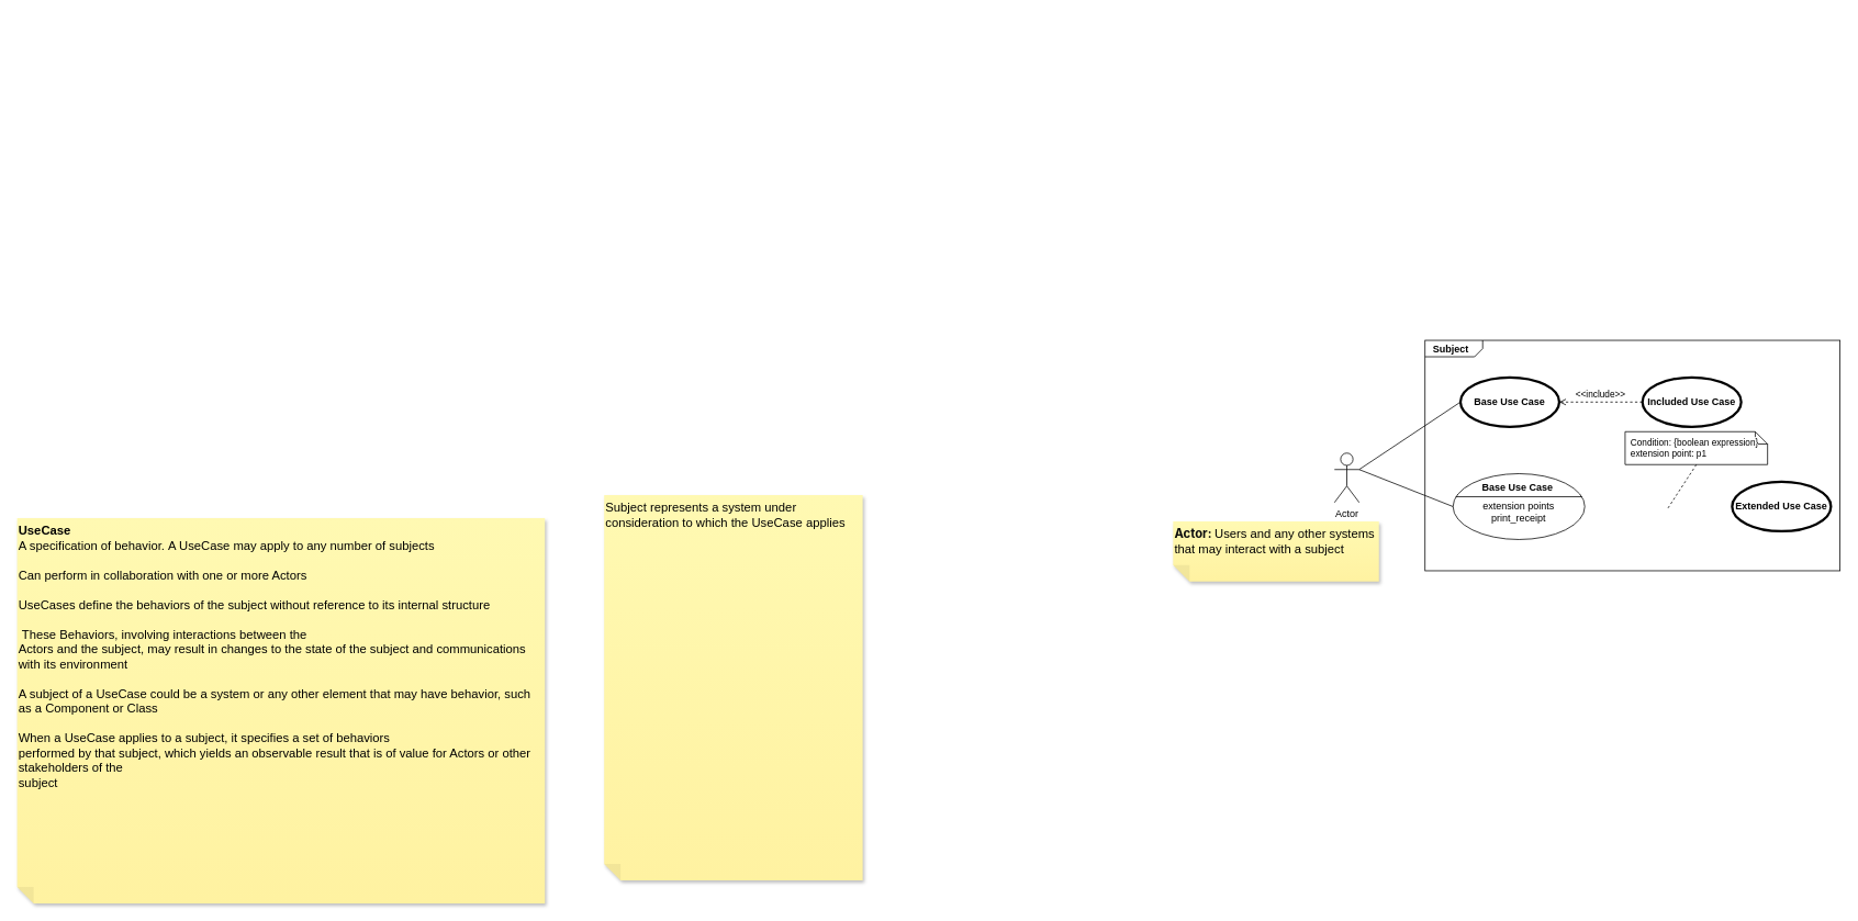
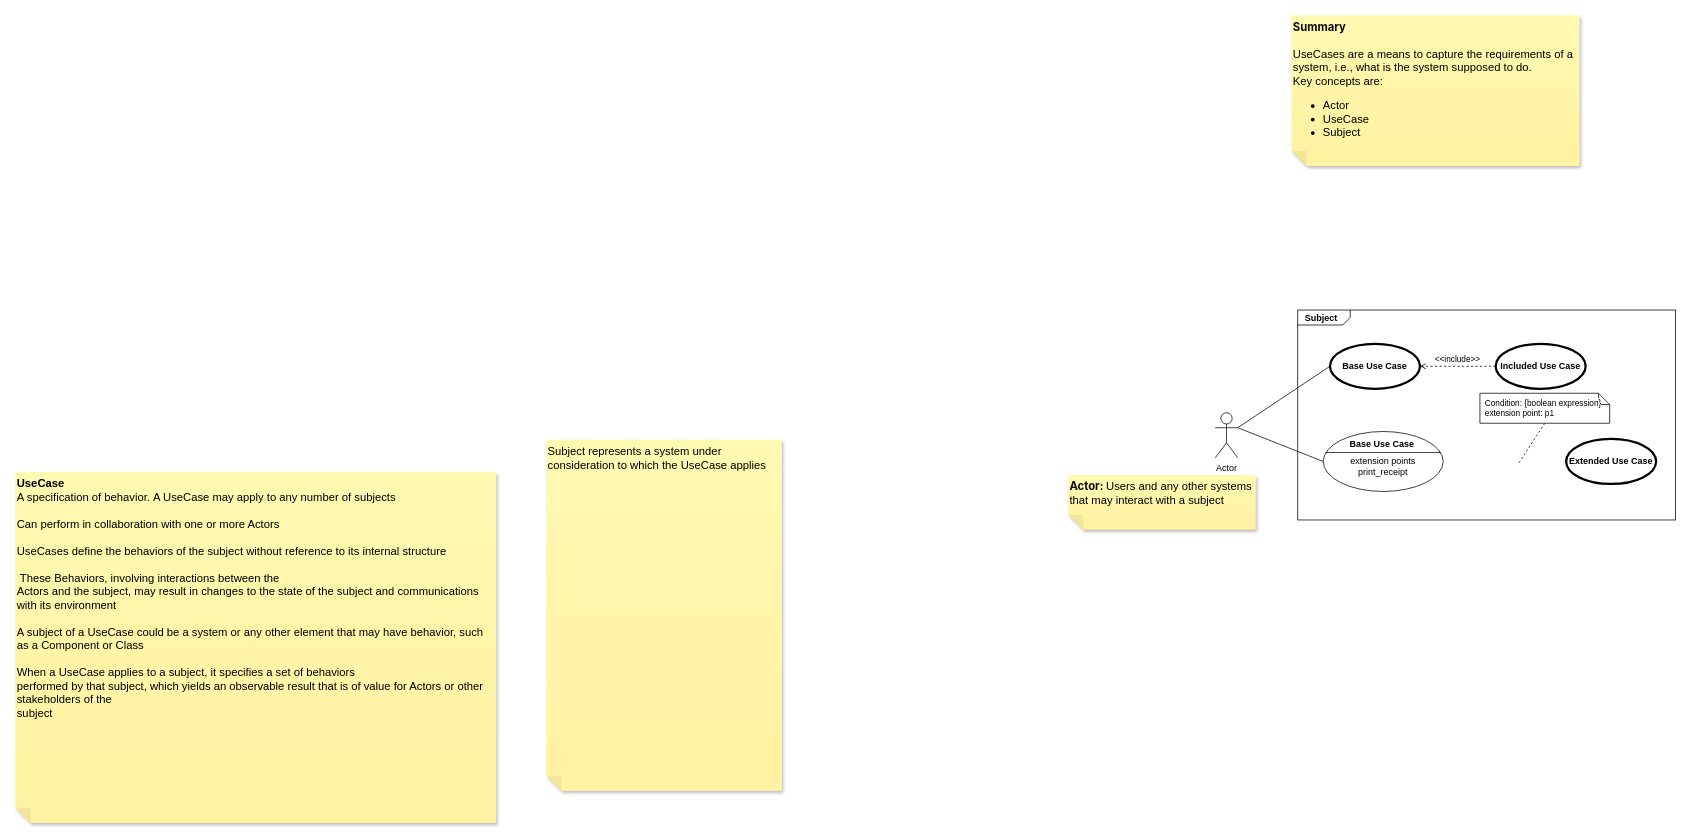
+ <mxCell id="15" value="&lt;font style=&quot;font-size: 15px;&quot;&gt;&lt;span style=&quot;color: rgb(12, 13, 14); font-family: -apple-system, BlinkMacSystemFont, &amp;quot;Segoe UI Adjusted&amp;quot;, &amp;quot;Segoe UI&amp;quot;, &amp;quot;Liberation Sans&amp;quot;, sans-serif;&quot;&gt;&lt;b style=&quot;&quot;&gt;Summary&lt;/b&gt;&lt;/span&gt;&lt;/font&gt;&lt;div style=&quot;font-size: 15px;&quot;&gt;&lt;font style=&quot;font-size: 15px;&quot;&gt;&lt;span style=&quot;color: rgb(12, 13, 14); font-family: -apple-system, BlinkMacSystemFont, &amp;quot;Segoe UI Adjusted&amp;quot;, &amp;quot;Segoe UI&amp;quot;, &amp;quot;Liberation Sans&amp;quot;, sans-serif;&quot;&gt;&lt;b style=&quot;&quot;&gt;&lt;br&gt;&lt;/b&gt;&lt;/span&gt;UseCases are a means to capture the requirements of a system, i.e., what is the system supposed to do.&lt;/font&gt;&lt;div style=&quot;&quot;&gt;&lt;font style=&quot;font-size: 15px;&quot;&gt;Key concepts are:&lt;/font&gt;&lt;/div&gt;&lt;div style=&quot;&quot;&gt;&lt;ul&gt;&lt;li&gt;&lt;font style=&quot;font-size: 15px;&quot;&gt;Actor&lt;/font&gt;&lt;/li&gt;&lt;li&gt;&lt;font style=&quot;font-size: 15px;&quot;&gt;UseCase&lt;/font&gt;&lt;/li&gt;&lt;li&gt;&lt;font style=&quot;font-size: 15px;&quot;&gt;Subject&lt;/font&gt;&lt;/li&gt;&lt;/ul&gt;&lt;/div&gt;&lt;div&gt;&lt;br&gt;&lt;/div&gt;&lt;/div&gt;" style="shape=note;whiteSpace=wrap;html=1;backgroundOutline=1;fontColor=#000000;darkOpacity=0.05;fillColor=#FFF9B2;strokeColor=none;fillStyle=solid;direction=west;gradientDirection=north;gradientColor=#FFF2A1;shadow=1;size=20;pointerEvents=1;align=left;verticalAlign=top;" vertex="1" parent="14"><mxGeometry x="1722" y="20" width="384" height="201" as="geometry" /></mxCell>
- <mxCell id="7" value="Extended Use Case" style="shape=ellipse;html=1;strokeWidth=3;fontStyle=1;whiteSpace=wrap;align=center;perimeter=ellipsePerimeter;" vertex="1" parent="1"><mxGeometry x="2102.97" y="585" width="120" height="60" as="geometry" /></mxCell>
+ <mxCell id="7" value="Extended Use Case" style="shape=ellipse;html=1;strokeWidth=3;fontStyle=1;whiteSpace=wrap;align=center;perimeter=ellipsePerimeter;" vertex="1" parent="1"><mxGeometry x="2087.97" y="585" width="120" height="60" as="geometry" /></mxCell>
- <mxCell id="16" value="&lt;div style=&quot;font-size: 15px;&quot;&gt;&lt;font style=&quot;font-size: 15px;&quot;&gt;&lt;span style=&quot;background-color: initial;&quot;&gt;Subject represents a system under&lt;/span&gt;&lt;br&gt;&lt;/font&gt;&lt;/div&gt;&lt;div style=&quot;font-size: 15px;&quot;&gt;&lt;font style=&quot;font-size: 15px;&quot;&gt;consideration to which the UseCase applies&lt;br&gt;&lt;/font&gt;&lt;/div&gt;&lt;div style=&quot;font-size: 15px;&quot;&gt;&lt;br&gt;&lt;/div&gt;" style="shape=note;whiteSpace=wrap;html=1;backgroundOutline=1;fontColor=#000000;darkOpacity=0.05;fillColor=#FFF9B2;strokeColor=none;fillStyle=solid;direction=west;gradientDirection=north;gradientColor=#FFF2A1;shadow=1;size=20;pointerEvents=1;align=left;verticalAlign=top;" vertex="1" parent="14"><mxGeometry x="733" y="601" width="314" height="468" as="geometry" /></mxCell>
+ <mxCell id="16" value="&lt;div style=&quot;font-size: 15px;&quot;&gt;&lt;font style=&quot;font-size: 15px;&quot;&gt;&lt;span style=&quot;background-color: initial;&quot;&gt;Subject represents a system under&lt;/span&gt;&lt;br&gt;&lt;/font&gt;&lt;/div&gt;&lt;div style=&quot;font-size: 15px;&quot;&gt;&lt;font style=&quot;font-size: 15px;&quot;&gt;consideration to which the UseCase applies&lt;br&gt;&lt;/font&gt;&lt;/div&gt;&lt;div style=&quot;font-size: 15px;&quot;&gt;&lt;br&gt;&lt;/div&gt;" style="shape=note;whiteSpace=wrap;html=1;backgroundOutline=1;fontColor=#000000;darkOpacity=0.05;fillColor=#FFF9B2;strokeColor=none;fillStyle=solid;direction=west;gradientDirection=north;gradientColor=#FFF2A1;shadow=1;size=20;pointerEvents=1;align=left;verticalAlign=top;" vertex="1" parent="14"><mxGeometry x="728" y="586" width="314" height="468" as="geometry" /></mxCell>
